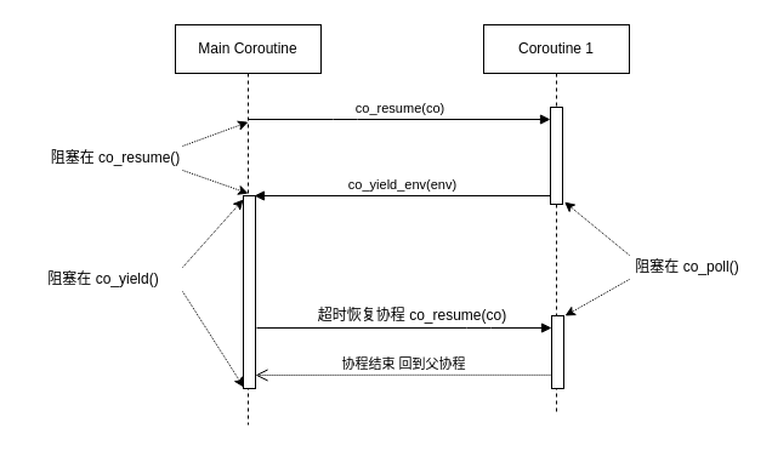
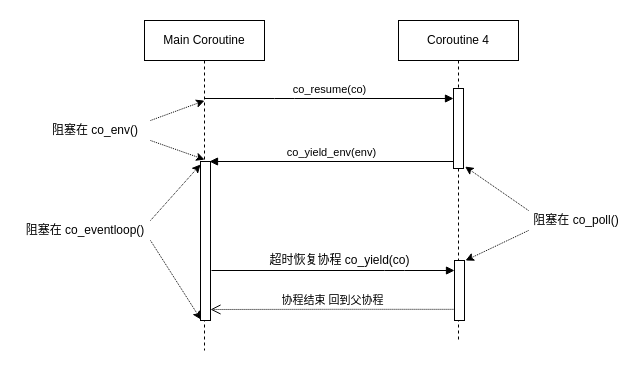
- <mxCell id="4" value="Coroutine 1" style="shape=umlLifeline;perimeter=lifelinePerimeter;whiteSpace=wrap;html=1;container=1;collapsible=0;recursiveResize=0;outlineConnect=0;" parent="1" vertex="1"><mxGeometry x="398" y="20" width="120" height="320" as="geometry" /></mxCell>
+ <mxCell id="4" value="Coroutine 4" style="shape=umlLifeline;perimeter=lifelinePerimeter;whiteSpace=wrap;html=1;container=1;collapsible=0;recursiveResize=0;outlineConnect=0;" parent="1" vertex="1"><mxGeometry x="398" y="20" width="120" height="320" as="geometry" /></mxCell>
- <mxCell id="14" value="阻塞在 co_resume()" style="text;html=1;strokeColor=none;fillColor=none;align=center;verticalAlign=middle;whiteSpace=wrap;rounded=0;" parent="1" vertex="1"><mxGeometry x="40" y="120" width="110" height="20" as="geometry" /></mxCell>
+ <mxCell id="14" value="阻塞在 co_env()" style="text;html=1;strokeColor=none;fillColor=none;align=center;verticalAlign=middle;whiteSpace=wrap;rounded=0;" parent="1" vertex="1"><mxGeometry x="40" y="120" width="110" height="20" as="geometry" /></mxCell>
- <mxCell id="18" value="阻塞在 co_poll()" style="text;html=1;strokeColor=none;fillColor=none;align=center;verticalAlign=middle;whiteSpace=wrap;rounded=0;" parent="1" vertex="1"><mxGeometry x="518" y="210" width="96" height="20" as="geometry" /></mxCell>
+ <mxCell id="18" value="阻塞在 co_poll()" style="text;html=1;strokeColor=none;fillColor=none;align=center;verticalAlign=middle;whiteSpace=wrap;rounded=0;" parent="1" vertex="1"><mxGeometry x="528" y="210" width="96" height="20" as="geometry" /></mxCell>
- <mxCell id="17" value="阻塞在 co_yield()" style="text;html=1;strokeColor=none;fillColor=none;align=center;verticalAlign=middle;whiteSpace=wrap;rounded=0;" parent="1" vertex="1"><mxGeometry x="20" y="220" width="130" height="20" as="geometry" /></mxCell>
+ <mxCell id="17" value="阻塞在 co_eventloop()" style="text;html=1;strokeColor=none;fillColor=none;align=center;verticalAlign=middle;whiteSpace=wrap;rounded=0;" parent="1" vertex="1"><mxGeometry x="20" y="220" width="130" height="20" as="geometry" /></mxCell>
- <mxCell id="19" value="超时恢复协程 co_resume(co)" style="text;html=1;align=center;verticalAlign=middle;resizable=0;points=[];autosize=1;strokeColor=none;fillColor=none;" parent="1" vertex="1"><mxGeometry x="254" y="250" width="170" height="20" as="geometry" /></mxCell>
+ <mxCell id="19" value="超时恢复协程 co_yield(co)" style="text;html=1;align=center;verticalAlign=middle;resizable=0;points=[];autosize=1;strokeColor=none;fillColor=none;" parent="1" vertex="1"><mxGeometry x="254" y="250" width="170" height="20" as="geometry" /></mxCell>
